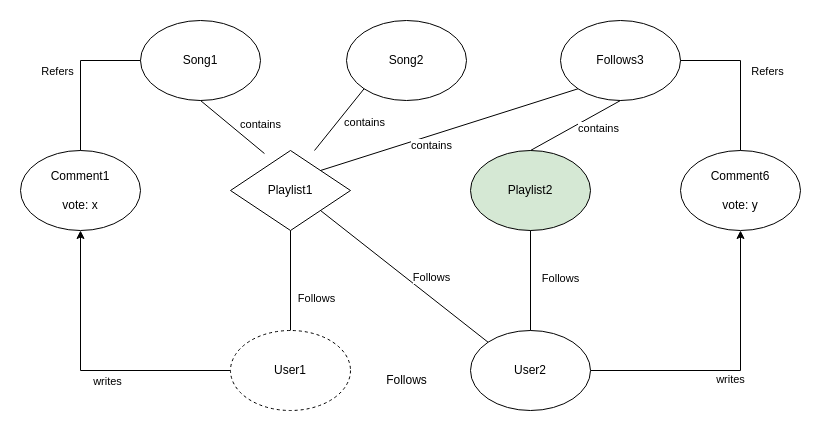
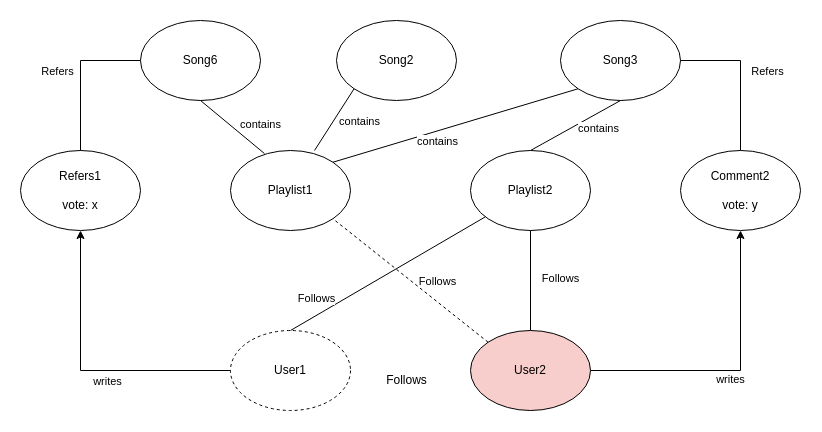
- <mxCell id="9" value="Song1" style="ellipse;whiteSpace=wrap;html=1;" vertex="1" parent="1"><mxGeometry x="140" y="20" width="120" height="80" as="geometry" /></mxCell>
+ <mxCell id="9" value="Song6" style="ellipse;whiteSpace=wrap;html=1;" vertex="1" parent="1"><mxGeometry x="140" y="20" width="120" height="80" as="geometry" /></mxCell>
- <mxCell id="10" value="Song2" style="ellipse;whiteSpace=wrap;html=1;" vertex="1" parent="1"><mxGeometry x="346" y="20" width="120" height="80" as="geometry" /></mxCell>
+ <mxCell id="10" value="Song2" style="ellipse;whiteSpace=wrap;html=1;" vertex="1" parent="1"><mxGeometry x="336" y="20" width="120" height="80" as="geometry" /></mxCell>
- <mxCell id="11" value="Follows3" style="ellipse;whiteSpace=wrap;html=1;" vertex="1" parent="1"><mxGeometry x="560" y="20" width="120" height="80" as="geometry" /></mxCell>
+ <mxCell id="11" value="Song3" style="ellipse;whiteSpace=wrap;html=1;" vertex="1" parent="1"><mxGeometry x="560" y="20" width="120" height="80" as="geometry" /></mxCell>
- <mxCell id="27" value="Comment1&lt;br&gt;&lt;br&gt;vote: x" style="ellipse;whiteSpace=wrap;html=1;" vertex="1" parent="1"><mxGeometry x="20" y="150" width="120" height="80" as="geometry" /></mxCell>
+ <mxCell id="27" value="Refers1&lt;br&gt;&lt;br&gt;vote: x" style="ellipse;whiteSpace=wrap;html=1;" vertex="1" parent="1"><mxGeometry x="20" y="150" width="120" height="80" as="geometry" /></mxCell>
- <mxCell id="2" value="Playlist1" style="rhombus;whiteSpace=wrap;html=1;" vertex="1" parent="1"><mxGeometry x="230" y="150" width="120" height="80" as="geometry" /></mxCell>
+ <mxCell id="2" value="Playlist1" style="ellipse;whiteSpace=wrap;html=1;" vertex="1" parent="1"><mxGeometry x="230" y="150" width="120" height="80" as="geometry" /></mxCell>
- <mxCell id="3" value="Playlist2" style="ellipse;whiteSpace=wrap;html=1;fillColor=#d5e8d4;" vertex="1" parent="1"><mxGeometry x="470" y="150" width="120" height="80" as="geometry" /></mxCell>
+ <mxCell id="3" value="Playlist2" style="ellipse;whiteSpace=wrap;html=1;" vertex="1" parent="1"><mxGeometry x="470" y="150" width="120" height="80" as="geometry" /></mxCell>
- <mxCell id="28" value="Comment6&lt;br&gt;&lt;br&gt;vote: y" style="ellipse;whiteSpace=wrap;html=1;" vertex="1" parent="1"><mxGeometry x="680" y="150" width="120" height="80" as="geometry" /></mxCell>
+ <mxCell id="28" value="Comment2&lt;br&gt;&lt;br&gt;vote: y" style="ellipse;whiteSpace=wrap;html=1;" vertex="1" parent="1"><mxGeometry x="680" y="150" width="120" height="80" as="geometry" /></mxCell>
- <mxCell id="15" value="" style="endArrow=none;html=1;rounded=0;entryX=1;entryY=1;entryDx=0;entryDy=0;exitX=0;exitY=0;exitDx=0;exitDy=0;" edge="1" parent="1" source="8" target="2"><mxGeometry width="50" height="50" relative="1" as="geometry"><mxPoint x="300" y="340" as="sourcePoint" /><mxPoint x="300" y="240" as="targetPoint" /></mxGeometry></mxCell>
+ <mxCell id="15" value="" style="endArrow=none;html=1;rounded=0;entryX=1;entryY=1;entryDx=0;entryDy=0;exitX=0;exitY=0;exitDx=0;exitDy=0;dashed=1;" edge="1" parent="1" source="8" target="2"><mxGeometry width="50" height="50" relative="1" as="geometry"><mxPoint x="300" y="340" as="sourcePoint" /><mxPoint x="300" y="240" as="targetPoint" /></mxGeometry></mxCell>
- <mxCell id="14" value="" style="endArrow=none;html=1;rounded=0;entryX=0.5;entryY=1;entryDx=0;entryDy=0;exitX=0.5;exitY=0;exitDx=0;exitDy=0;" edge="1" parent="1" source="5" target="2"><mxGeometry width="50" height="50" relative="1" as="geometry"><mxPoint x="370" y="320" as="sourcePoint" /><mxPoint x="420" y="270" as="targetPoint" /></mxGeometry></mxCell>
+ <mxCell id="14" value="" style="endArrow=none;html=1;rounded=0;exitX=0.5;exitY=0;exitDx=0;exitDy=0;" edge="1" parent="1" source="5" target="3"><mxGeometry width="50" height="50" relative="1" as="geometry"><mxPoint x="370" y="320" as="sourcePoint" /><mxPoint x="420" y="270" as="targetPoint" /></mxGeometry></mxCell>
- <mxCell id="8" value="User2" style="ellipse;whiteSpace=wrap;html=1;" vertex="1" parent="1"><mxGeometry x="470" y="330" width="120" height="80" as="geometry" /></mxCell>
+ <mxCell id="8" value="User2" style="ellipse;whiteSpace=wrap;html=1;fillColor=#f8cecc;" vertex="1" parent="1"><mxGeometry x="470" y="330" width="120" height="80" as="geometry" /></mxCell>
